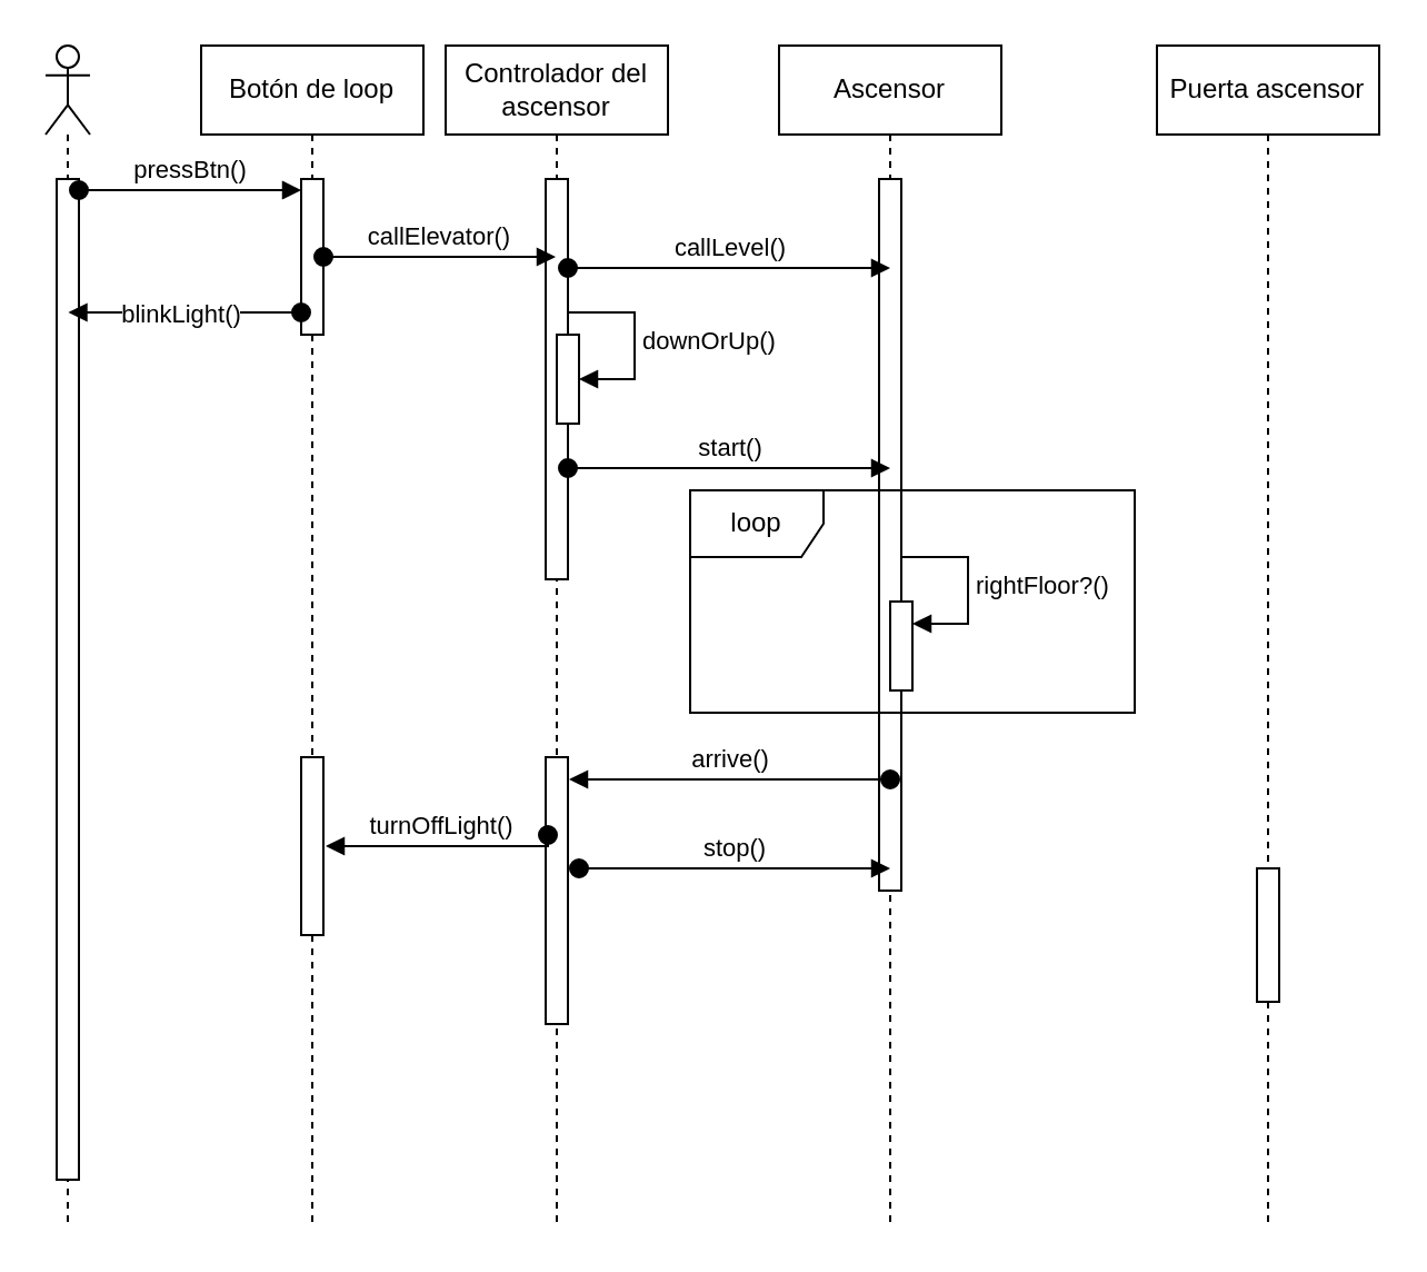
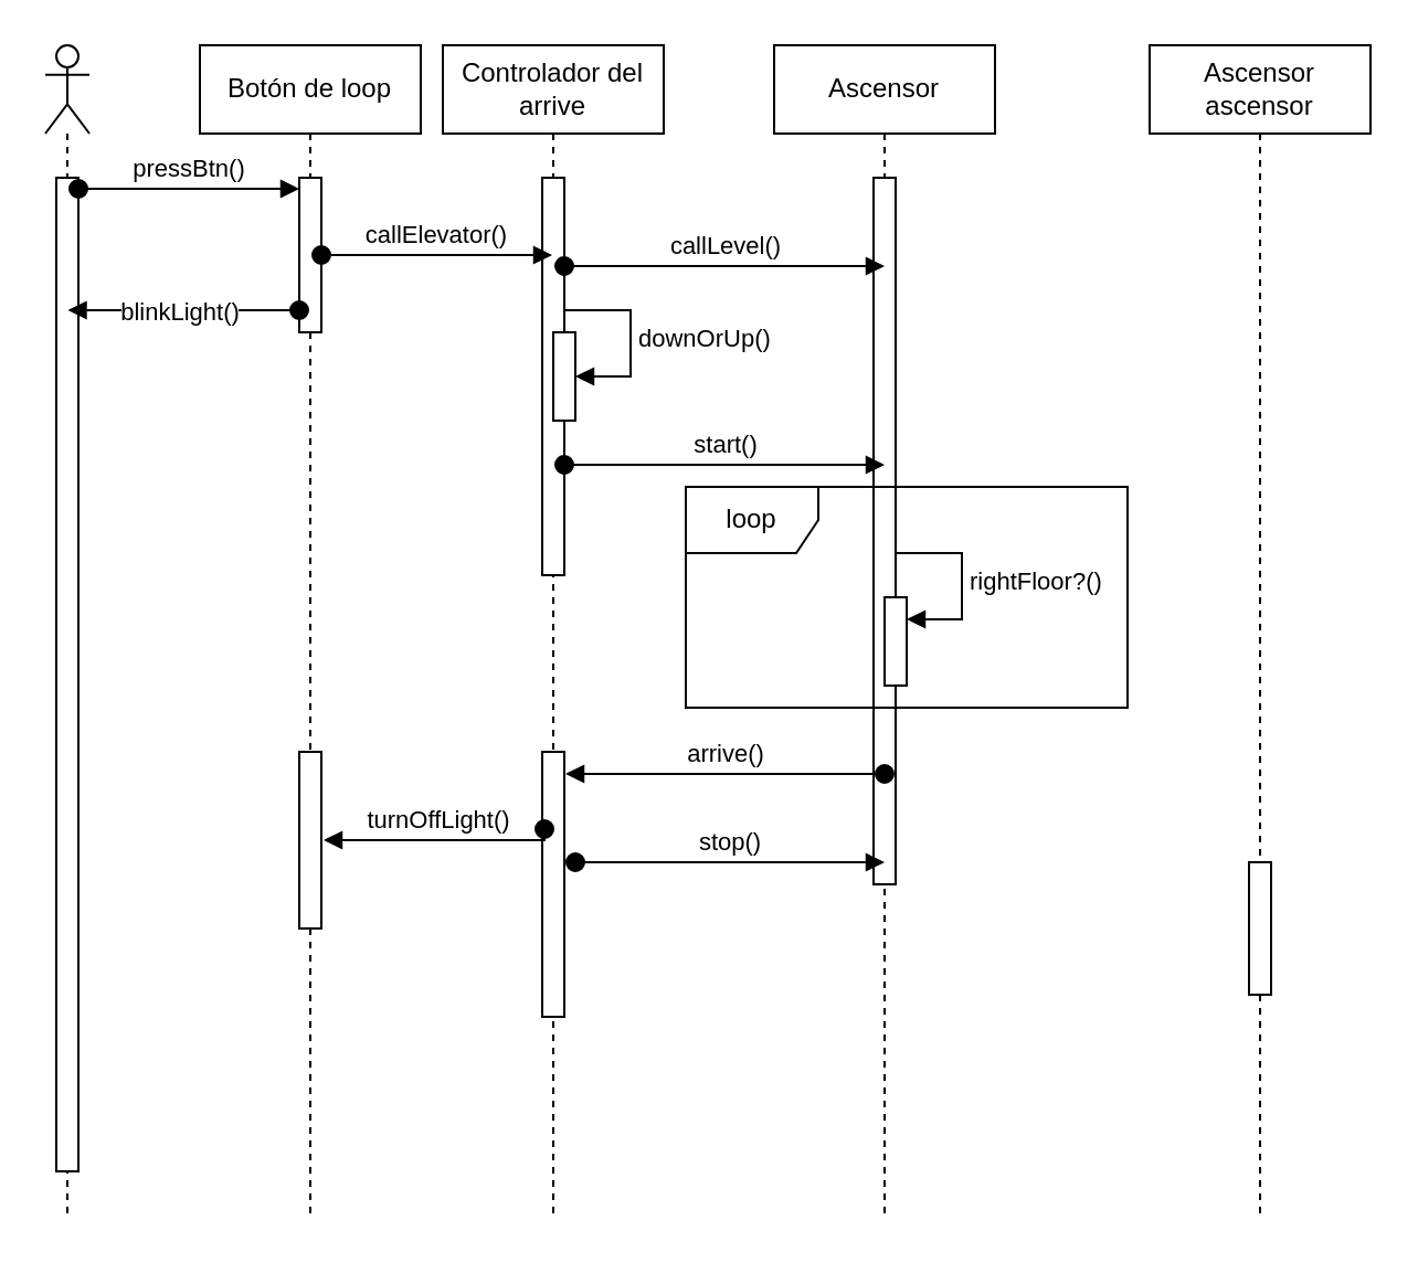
- <mxCell id="10" value="Controlador del ascensor" style="shape=umlLifeline;perimeter=lifelinePerimeter;whiteSpace=wrap;html=1;container=1;dropTarget=0;collapsible=0;recursiveResize=0;outlineConnect=0;portConstraint=eastwest;newEdgeStyle={&quot;curved&quot;:0,&quot;rounded&quot;:0};" vertex="1" parent="1"><mxGeometry x="200" y="20" width="100" height="530" as="geometry" /></mxCell>
+ <mxCell id="10" value="Controlador del arrive" style="shape=umlLifeline;perimeter=lifelinePerimeter;whiteSpace=wrap;html=1;container=1;dropTarget=0;collapsible=0;recursiveResize=0;outlineConnect=0;portConstraint=eastwest;newEdgeStyle={&quot;curved&quot;:0,&quot;rounded&quot;:0};" vertex="1" parent="1"><mxGeometry x="200" y="20" width="100" height="530" as="geometry" /></mxCell>
- <mxCell id="24" value="Puerta ascensor" style="shape=umlLifeline;perimeter=lifelinePerimeter;whiteSpace=wrap;html=1;container=1;dropTarget=0;collapsible=0;recursiveResize=0;outlineConnect=0;portConstraint=eastwest;newEdgeStyle={&quot;curved&quot;:0,&quot;rounded&quot;:0};" vertex="1" parent="1"><mxGeometry x="520" y="20" width="100" height="530" as="geometry" /></mxCell>
+ <mxCell id="24" value="Ascensor ascensor" style="shape=umlLifeline;perimeter=lifelinePerimeter;whiteSpace=wrap;html=1;container=1;dropTarget=0;collapsible=0;recursiveResize=0;outlineConnect=0;portConstraint=eastwest;newEdgeStyle={&quot;curved&quot;:0,&quot;rounded&quot;:0};" vertex="1" parent="1"><mxGeometry x="520" y="20" width="100" height="530" as="geometry" /></mxCell>
